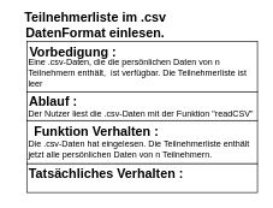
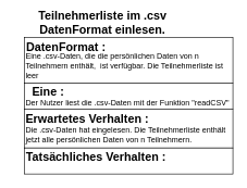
- <mxCell id="8" value="&lt;font style=&quot;font-size: 18px;&quot;&gt;&lt;b&gt;Teilnehmerliste im .csv DatenFormat einlesen.&lt;br&gt;&lt;/b&gt;&lt;/font&gt;" style="text;html=1;strokeColor=none;fillColor=none;align=center;verticalAlign=middle;whiteSpace=wrap;rounded=0;" vertex="1" parent="1"><mxGeometry x="22" y="20" width="220" height="30" as="geometry" /></mxCell>
+ <mxCell id="8" value="&lt;font style=&quot;font-size: 18px;&quot;&gt;&lt;b&gt;Teilnehmerliste im .csv DatenFormat einlesen.&lt;br&gt;&lt;/b&gt;&lt;/font&gt;" style="text;html=1;strokeColor=none;fillColor=none;align=center;verticalAlign=middle;whiteSpace=wrap;rounded=0;" vertex="1" parent="1"><mxGeometry x="47" y="20" width="220" height="30" as="geometry" /></mxCell>
- <mxCell id="3" value="&lt;font style=&quot;font-size: 18px;&quot;&gt;&lt;b&gt;Vorbedigung :&lt;/b&gt;&lt;/font&gt;" style="text;html=1;strokeColor=none;fillColor=none;align=center;verticalAlign=middle;whiteSpace=wrap;rounded=0;" vertex="1" parent="1"><mxGeometry x="31" y="57" width="140" height="30" as="geometry" /></mxCell>
+ <mxCell id="3" value="&lt;font style=&quot;font-size: 18px;&quot;&gt;&lt;b&gt;DatenFormat :&lt;/b&gt;&lt;/font&gt;" style="text;html=1;strokeColor=none;fillColor=none;align=center;verticalAlign=middle;whiteSpace=wrap;rounded=0;" vertex="1" parent="1"><mxGeometry x="31" y="57" width="140" height="30" as="geometry" /></mxCell>
- <mxCell id="6" value="&lt;font style=&quot;font-size: 18px;&quot;&gt;&lt;b&gt;Ablauf :&lt;br&gt;&lt;/b&gt;&lt;/font&gt;" style="text;html=1;strokeColor=none;fillColor=none;align=center;verticalAlign=middle;whiteSpace=wrap;rounded=0;" vertex="1" parent="1"><mxGeometry x="20" y="126" width="107" height="30" as="geometry" /></mxCell>
+ <mxCell id="6" value="&lt;font style=&quot;font-size: 18px;&quot;&gt;&lt;b&gt;Eine :&lt;br&gt;&lt;/b&gt;&lt;/font&gt;" style="text;html=1;strokeColor=none;fillColor=none;align=center;verticalAlign=middle;whiteSpace=wrap;rounded=0;" vertex="1" parent="1"><mxGeometry x="20" y="126" width="107" height="30" as="geometry" /></mxCell>
- <mxCell id="11" value="&lt;font style=&quot;font-size: 18px;&quot;&gt;&lt;b&gt;Funktion Verhalten :&lt;br&gt;&lt;/b&gt;&lt;/font&gt;" style="text;html=1;strokeColor=none;fillColor=none;align=center;verticalAlign=middle;whiteSpace=wrap;rounded=0;" vertex="1" parent="1"><mxGeometry x="30" y="167" width="207" height="30" as="geometry" /></mxCell>
+ <mxCell id="11" value="&lt;font style=&quot;font-size: 18px;&quot;&gt;&lt;b&gt;Erwartetes Verhalten :&lt;br&gt;&lt;/b&gt;&lt;/font&gt;" style="text;html=1;strokeColor=none;fillColor=none;align=center;verticalAlign=middle;whiteSpace=wrap;rounded=0;" vertex="1" parent="1"><mxGeometry x="30" y="167" width="207" height="30" as="geometry" /></mxCell>
